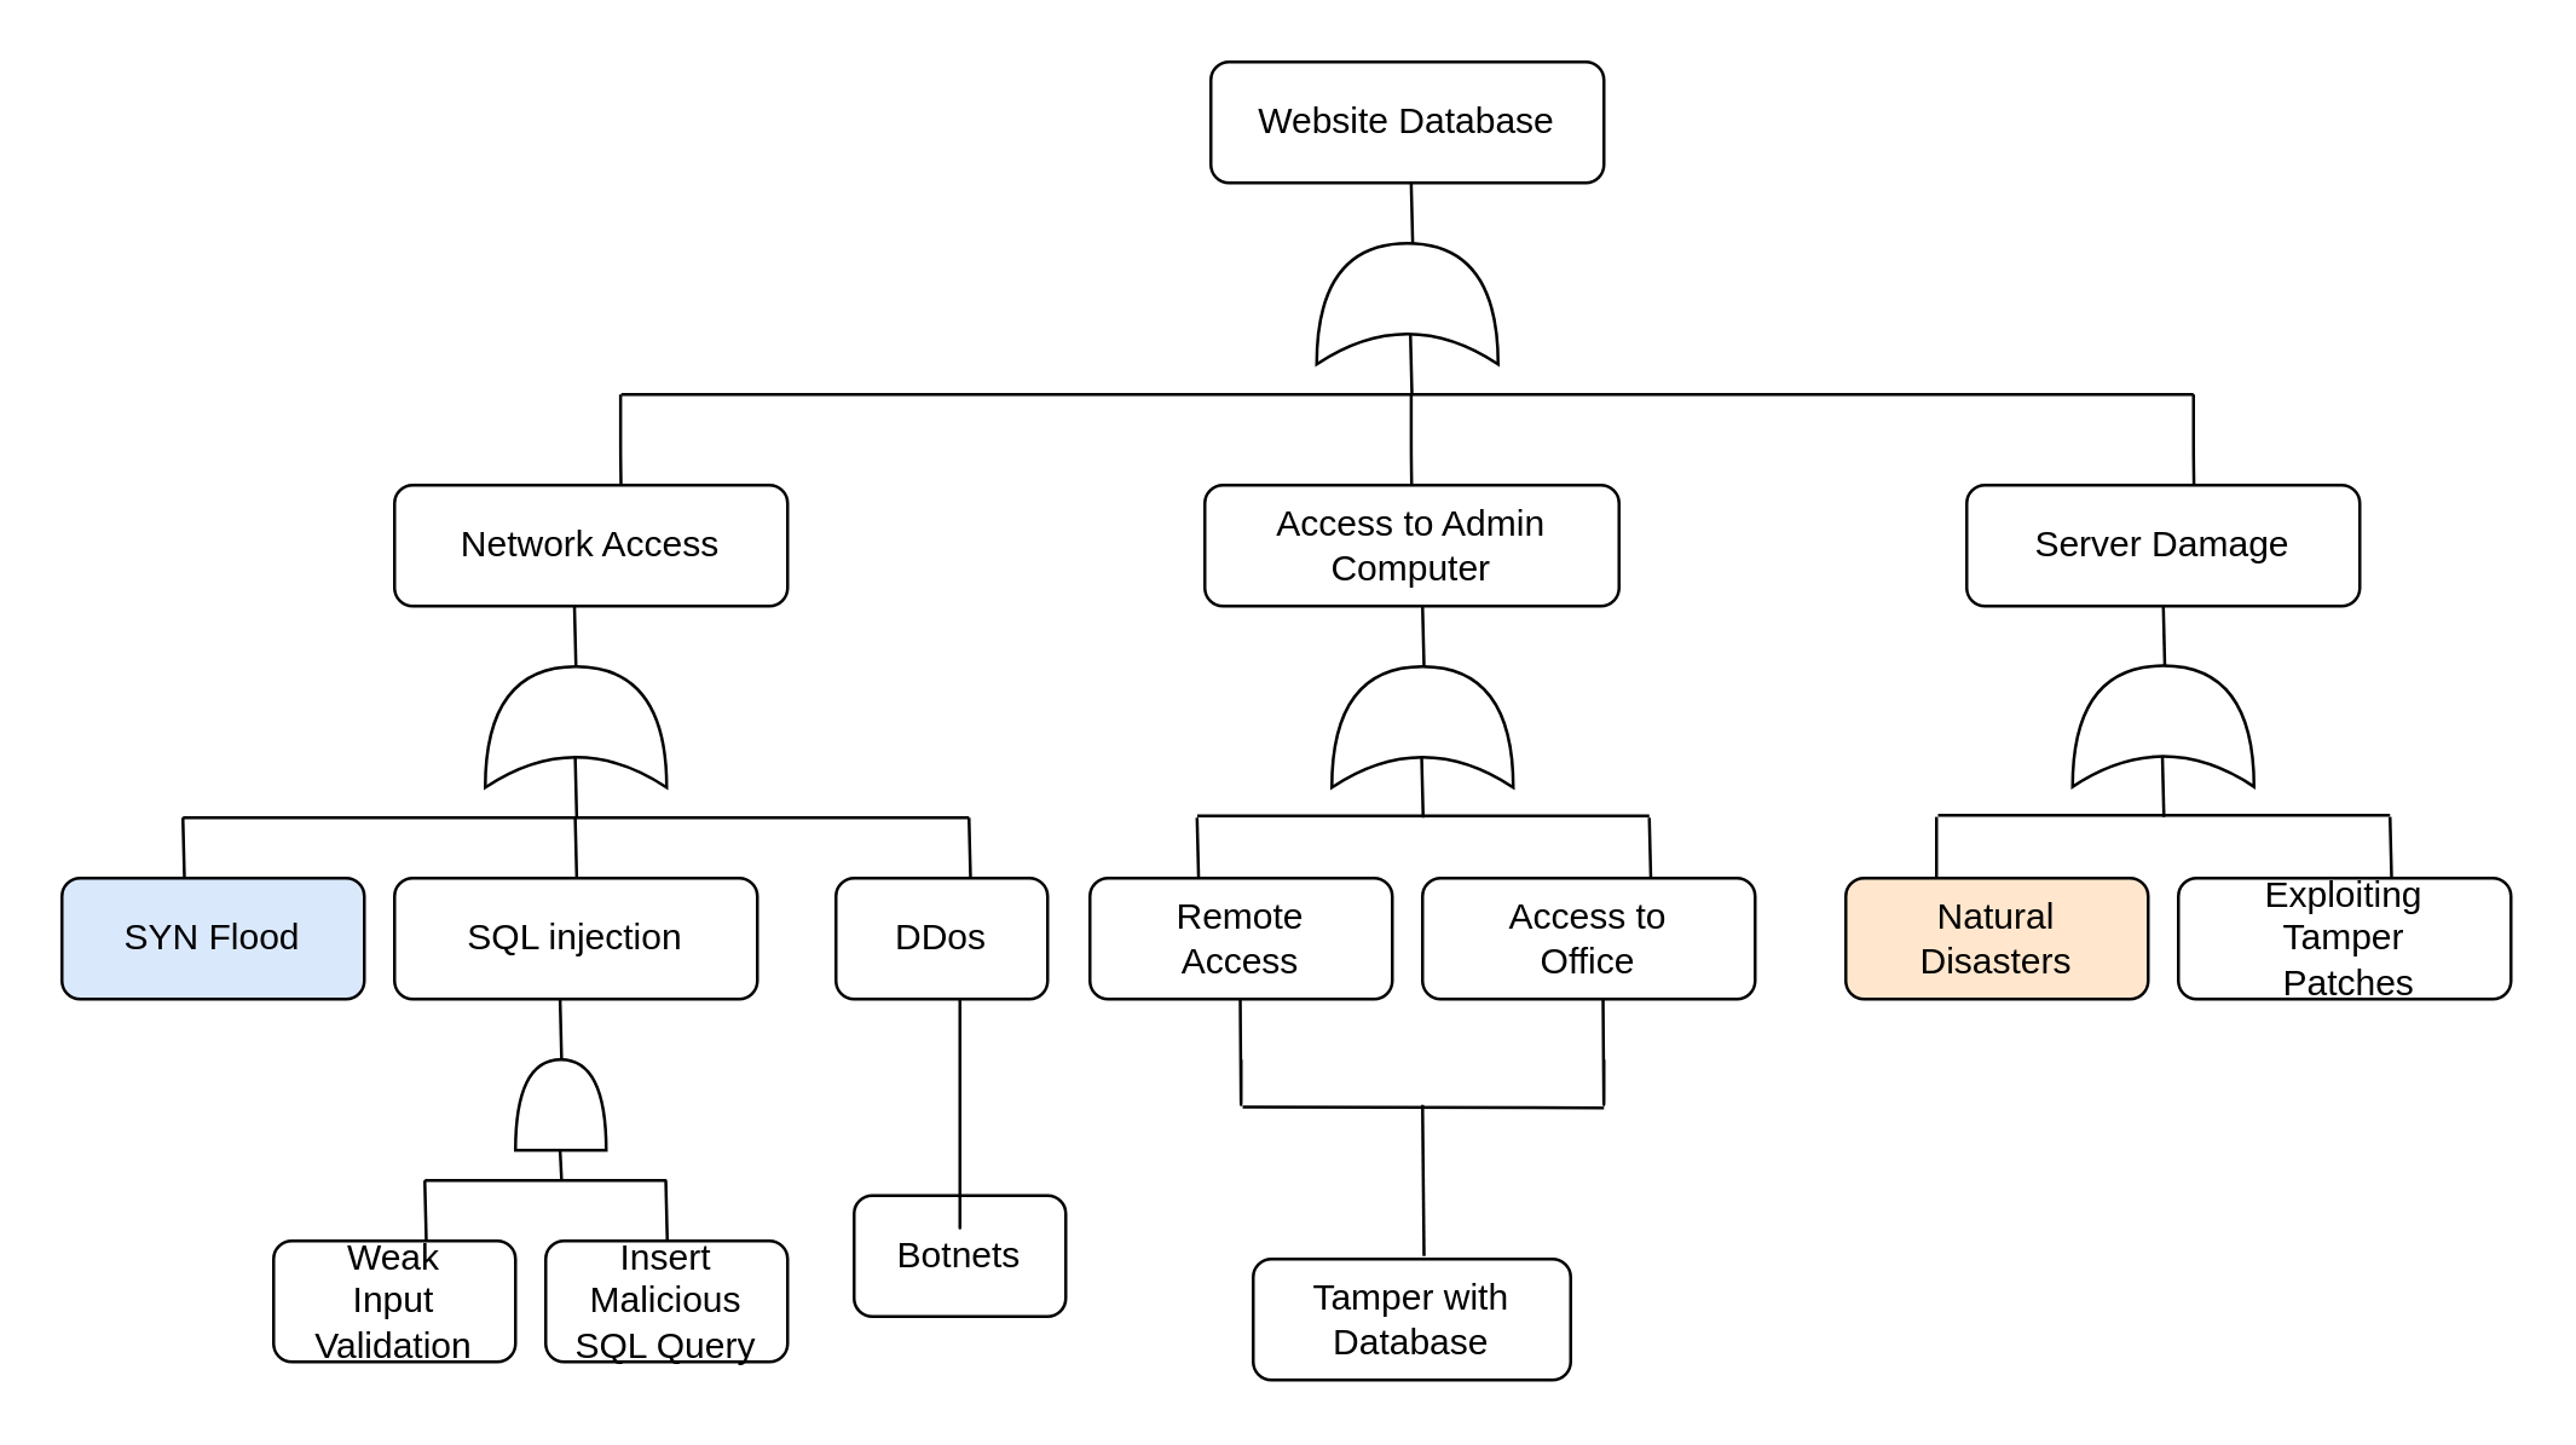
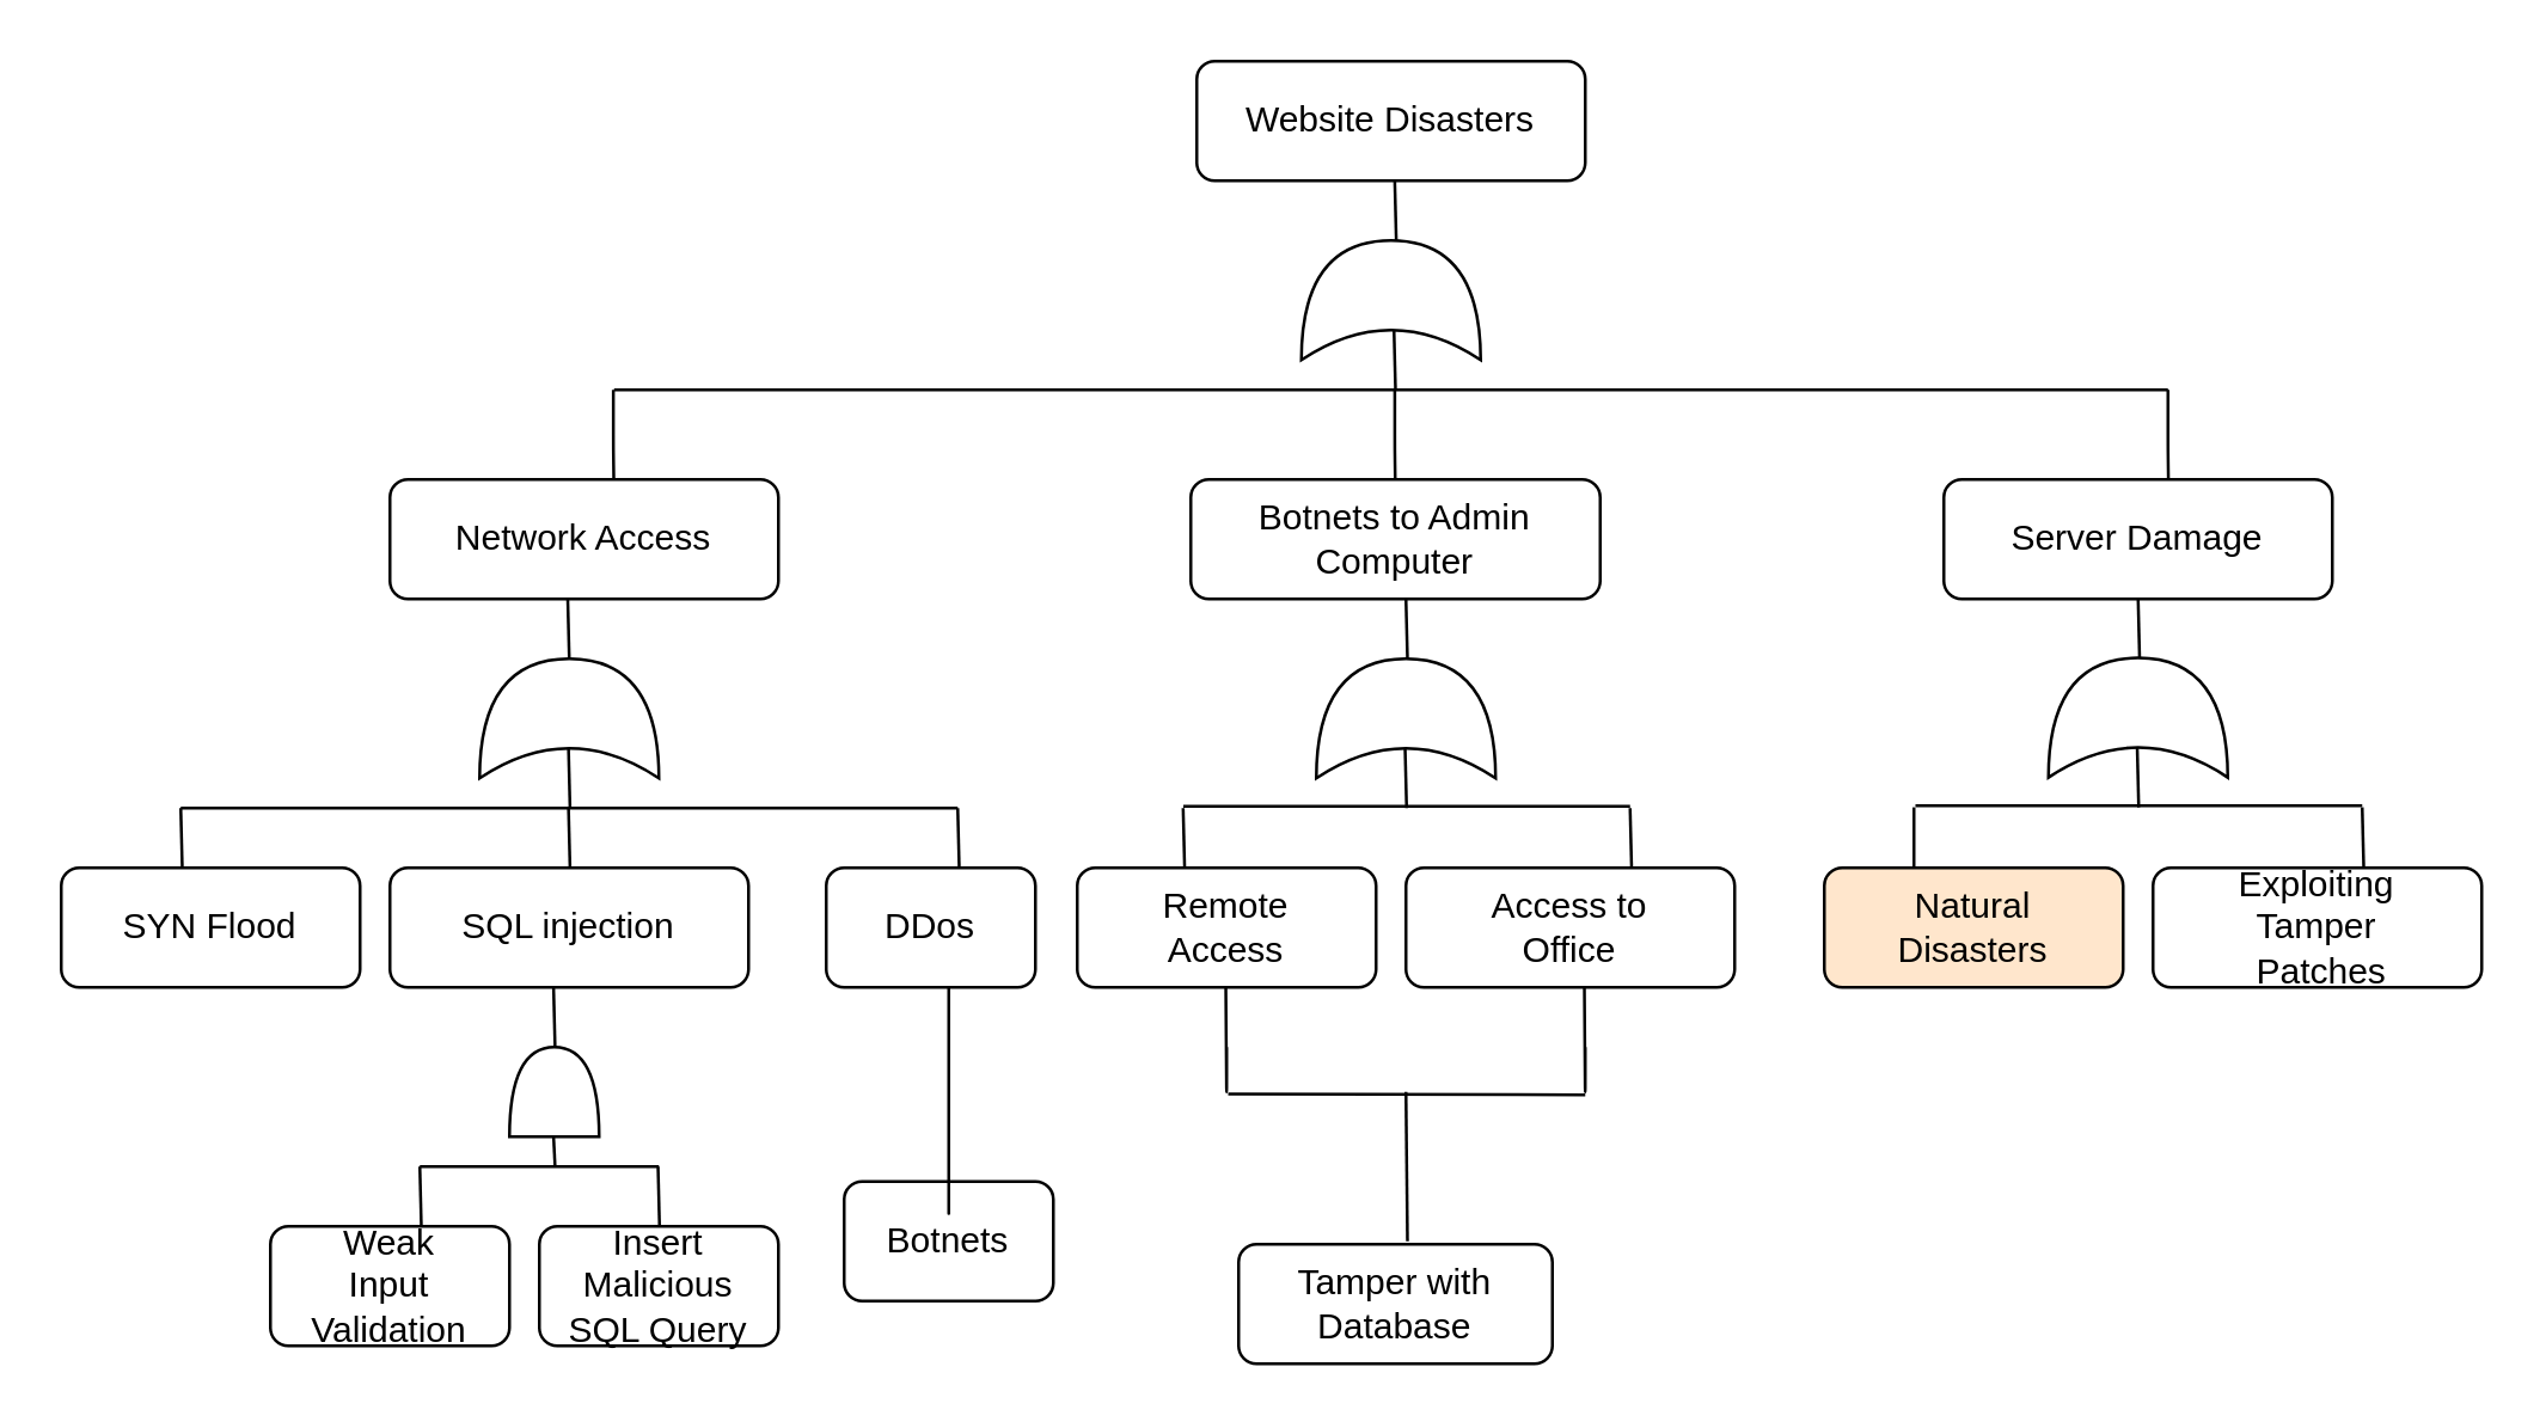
- <mxCell id="2" value="Website Database" style="rounded=1;whiteSpace=wrap;html=1;" vertex="1" parent="1"><mxGeometry x="400" y="20" width="130" height="40" as="geometry" /></mxCell>
+ <mxCell id="2" value="Website Disasters" style="rounded=1;whiteSpace=wrap;html=1;" vertex="1" parent="1"><mxGeometry x="400" y="20" width="130" height="40" as="geometry" /></mxCell>
- <mxCell id="9" value="Access to Admin Computer" style="rounded=1;whiteSpace=wrap;html=1;" vertex="1" parent="1"><mxGeometry x="398" y="160" width="137" height="40" as="geometry" /></mxCell>
+ <mxCell id="9" value="Botnets to Admin Computer" style="rounded=1;whiteSpace=wrap;html=1;" vertex="1" parent="1"><mxGeometry x="398" y="160" width="137" height="40" as="geometry" /></mxCell>
- <mxCell id="13" value="SYN Flood" style="rounded=1;whiteSpace=wrap;html=1;fillColor=#dae8fc;" vertex="1" parent="1"><mxGeometry x="20" y="290" width="100" height="40" as="geometry" /></mxCell>
+ <mxCell id="13" value="SYN Flood" style="rounded=1;whiteSpace=wrap;html=1;" vertex="1" parent="1"><mxGeometry x="20" y="290" width="100" height="40" as="geometry" /></mxCell>
